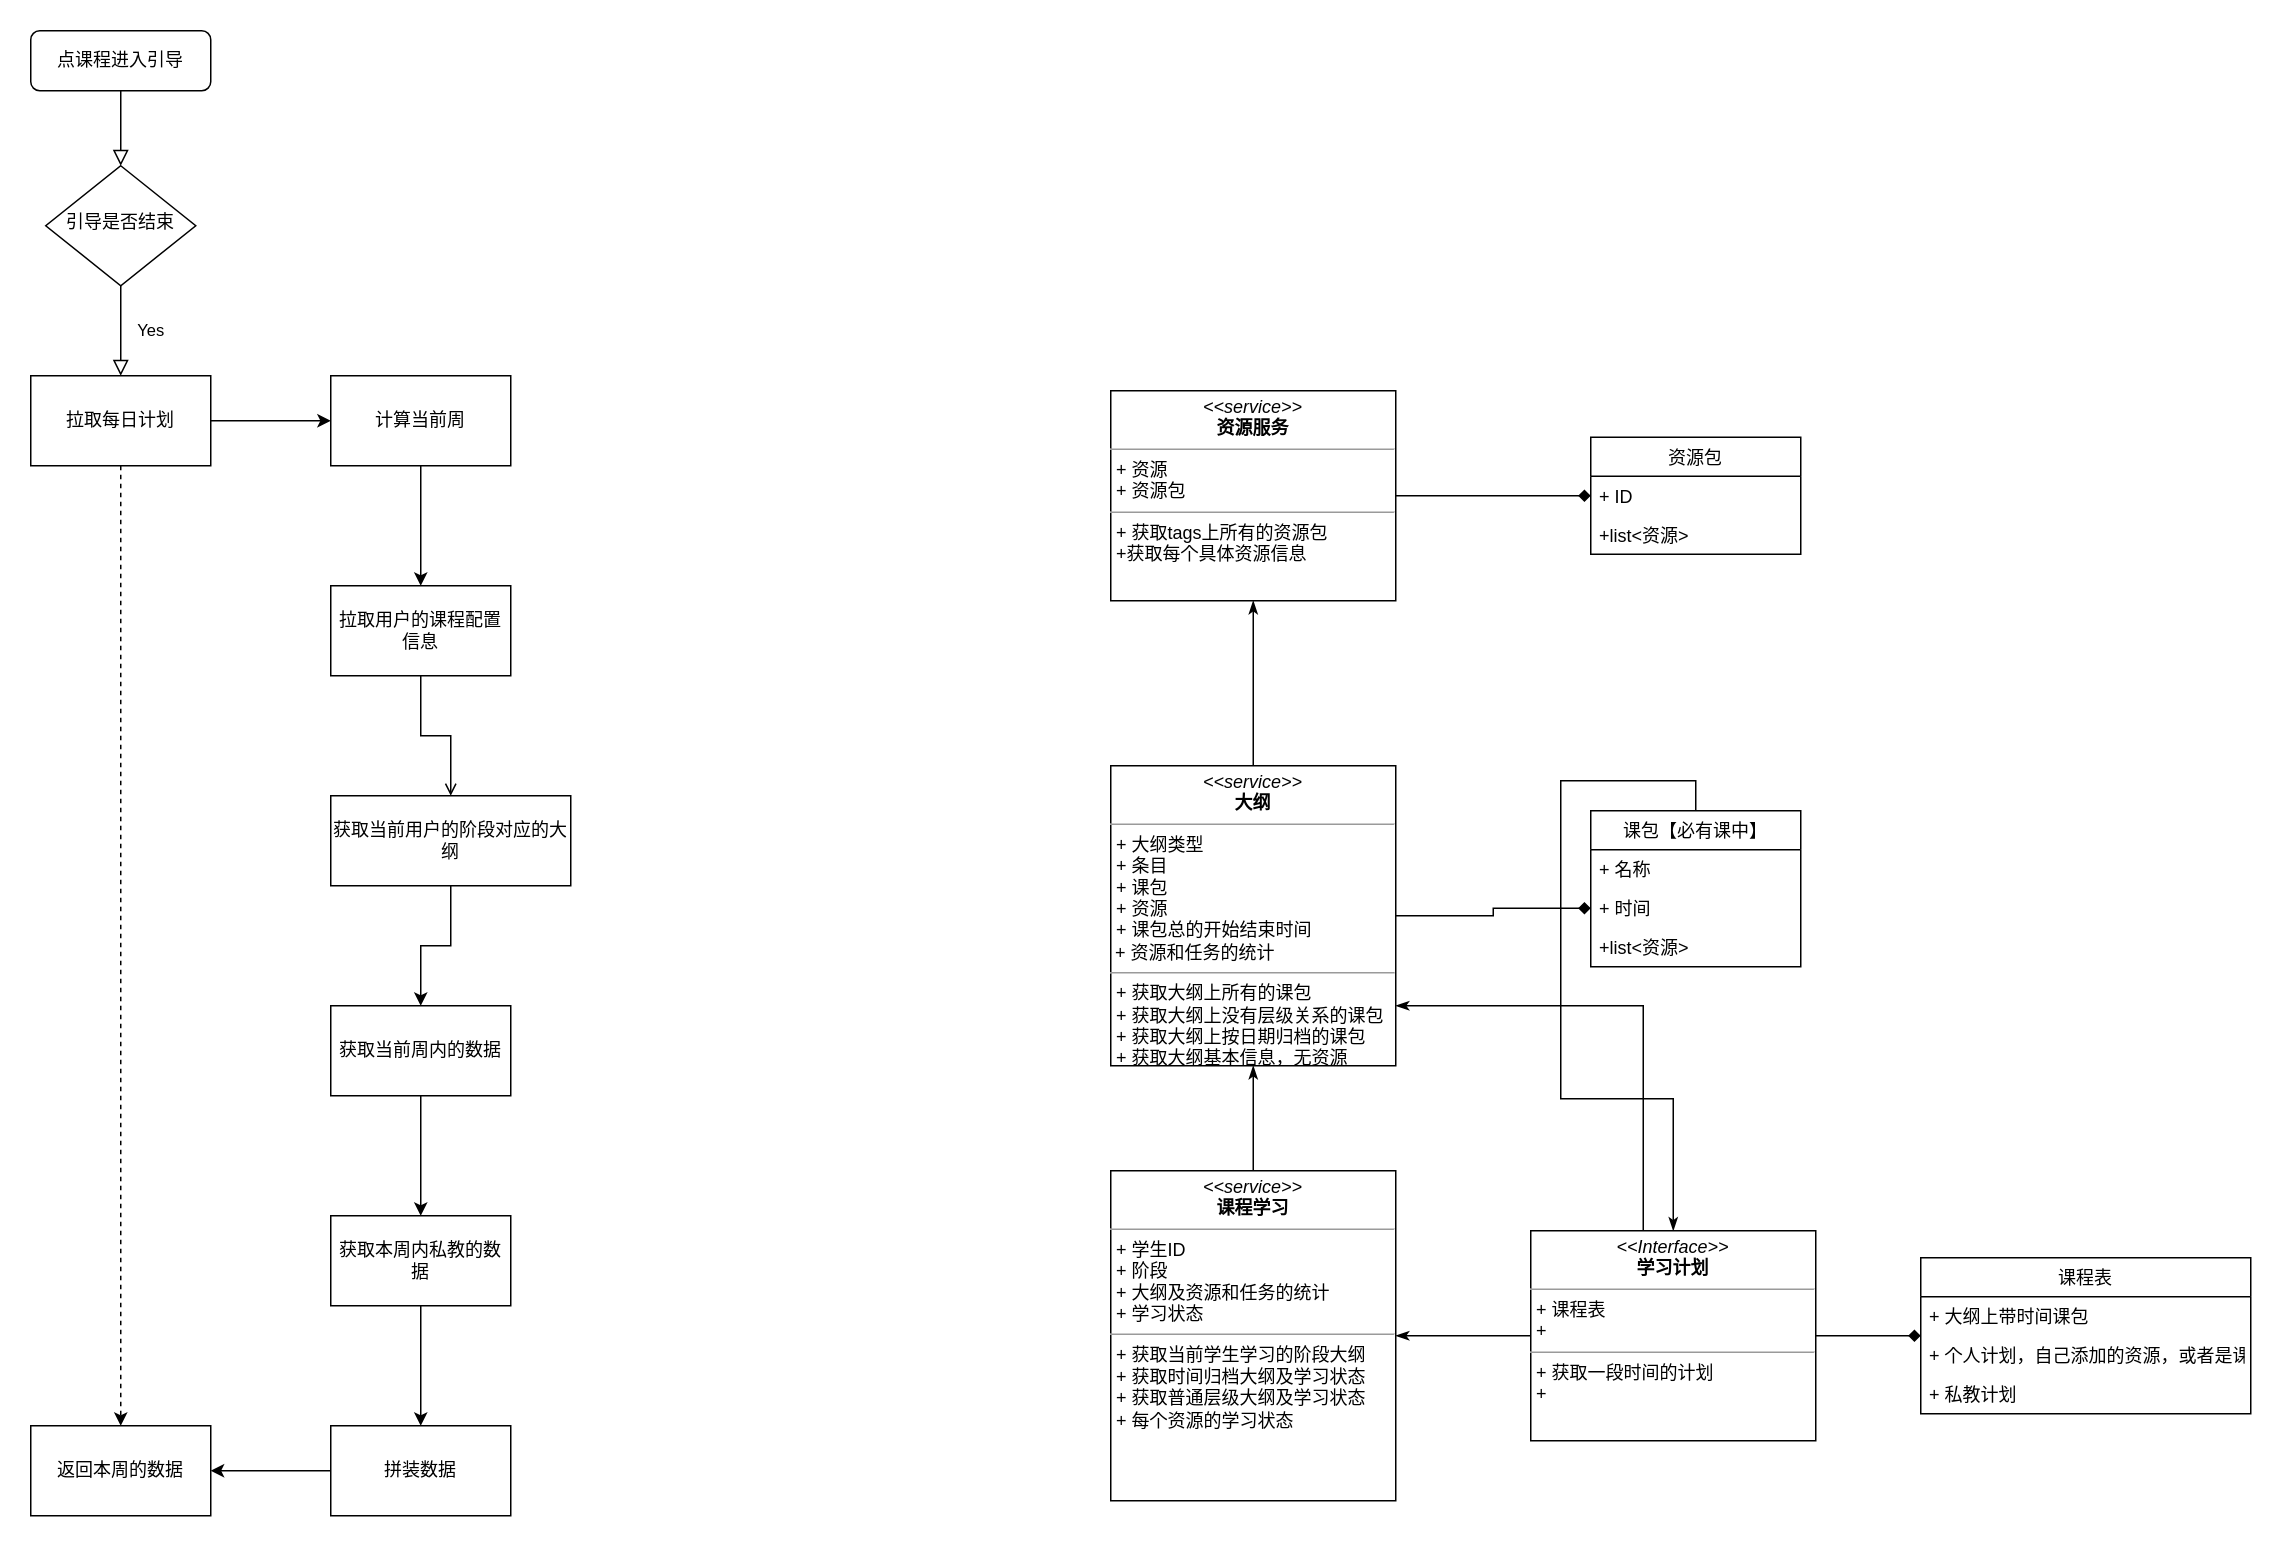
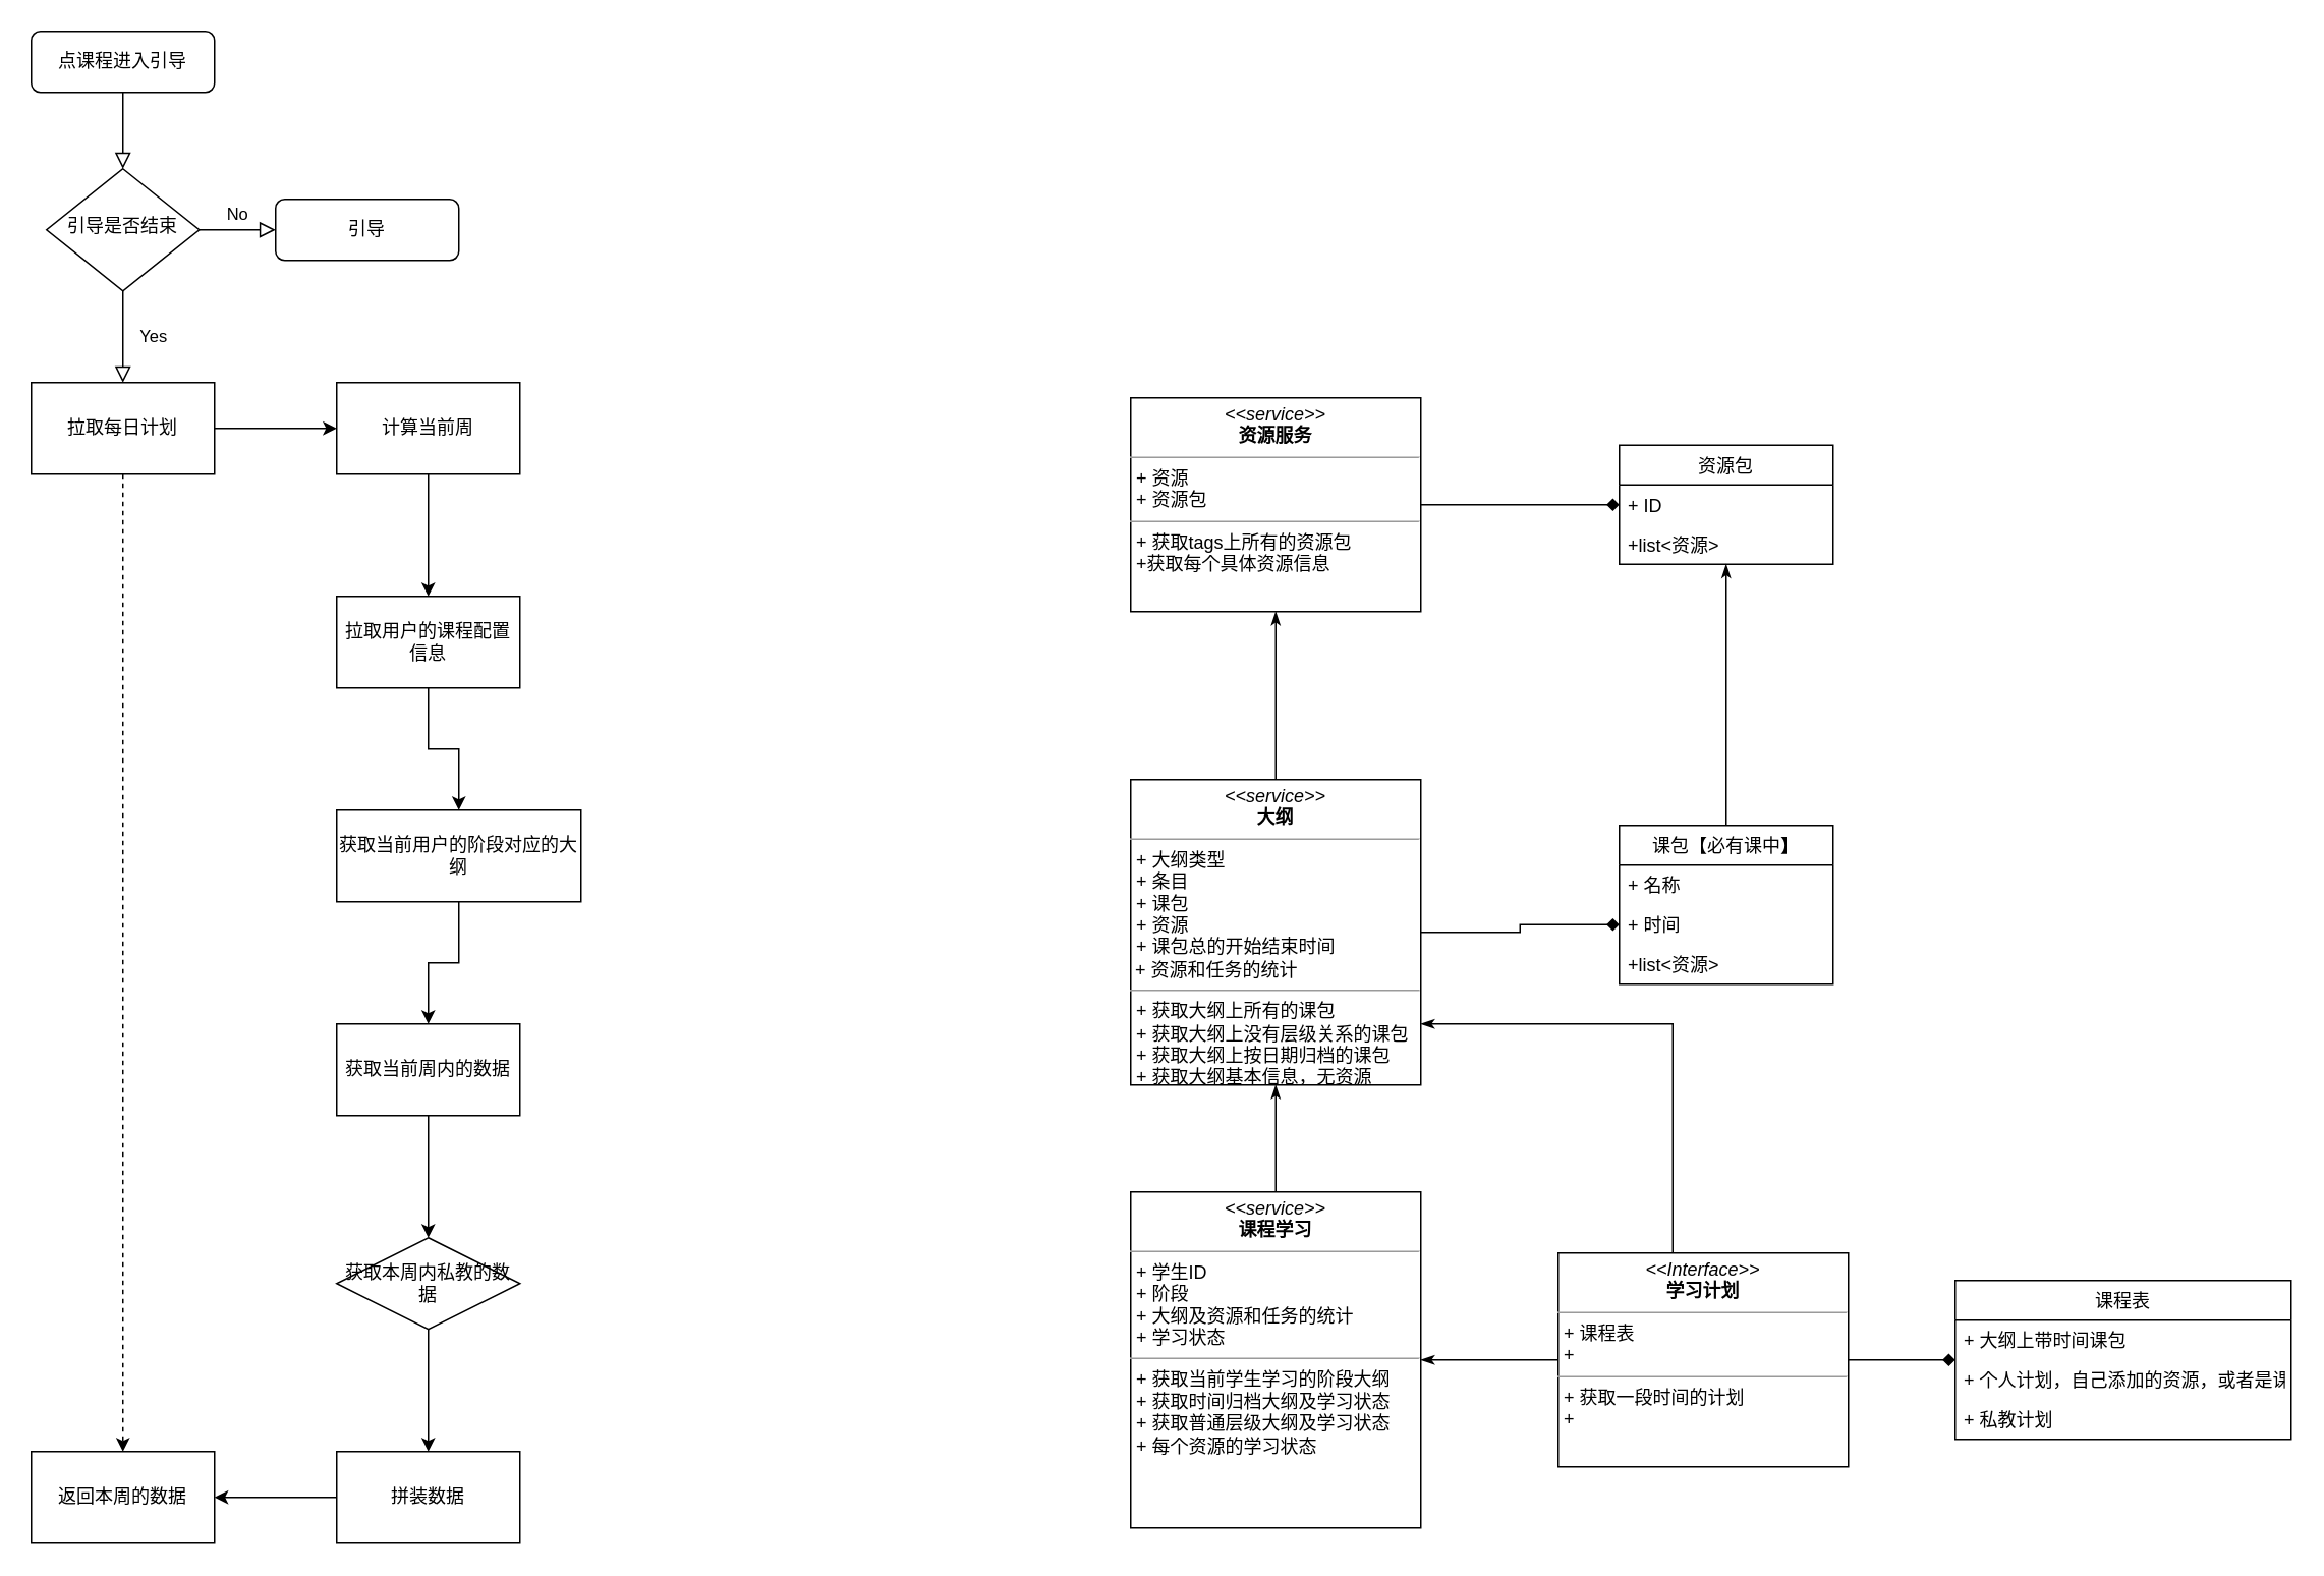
+ <mxCell id="5" value="No" style="edgeStyle=orthogonalEdgeStyle;rounded=0;html=1;jettySize=auto;orthogonalLoop=1;fontSize=11;endArrow=block;endFill=0;endSize=8;strokeWidth=1;shadow=0;labelBackgroundColor=none;" parent="1" source="6" target="7" edge="1"><mxGeometry y="10" relative="1" as="geometry"><mxPoint as="offset" /></mxGeometry></mxCell>
+ <mxCell id="7" value="引导" style="rounded=1;whiteSpace=wrap;html=1;fontSize=12;glass=0;strokeWidth=1;shadow=0;" parent="1" vertex="1"><mxGeometry x="180" y="130" width="120" height="40" as="geometry" /></mxCell>
- <mxCell id="13" value="" style="edgeStyle=orthogonalEdgeStyle;rounded=0;orthogonalLoop=1;jettySize=auto;html=1;endArrow=open;" parent="1" source="14" target="16" edge="1"><mxGeometry relative="1" as="geometry" /></mxCell>
+ <mxCell id="13" value="" style="edgeStyle=orthogonalEdgeStyle;rounded=0;orthogonalLoop=1;jettySize=auto;html=1;" parent="1" source="14" target="16" edge="1"><mxGeometry relative="1" as="geometry" /></mxCell>
- <mxCell id="31" value="" style="edgeStyle=orthogonalEdgeStyle;rounded=0;orthogonalLoop=1;jettySize=auto;html=1;endArrow=classicThin;endFill=1;exitX=0.5;exitY=0;exitDx=0;exitDy=0;" edge="1" parent="1" source="32" target="46"><mxGeometry relative="1" as="geometry" /></mxCell>
+ <mxCell id="31" value="" style="edgeStyle=orthogonalEdgeStyle;rounded=0;orthogonalLoop=1;jettySize=auto;html=1;endArrow=classicThin;endFill=1;exitX=0.5;exitY=0;exitDx=0;exitDy=0;" edge="1" parent="1" source="32" target="36"><mxGeometry relative="1" as="geometry" /></mxCell>
- <mxCell id="21" value="获取本周内私教的数据" style="rounded=0;whiteSpace=wrap;html=1;" parent="1" vertex="1"><mxGeometry x="220" y="810" width="120" height="60" as="geometry" /></mxCell>
+ <mxCell id="21" value="获取本周内私教的数据" style="rhombus;whiteSpace=wrap;html=1;" parent="1" vertex="1"><mxGeometry x="220" y="810" width="120" height="60" as="geometry" /></mxCell>
